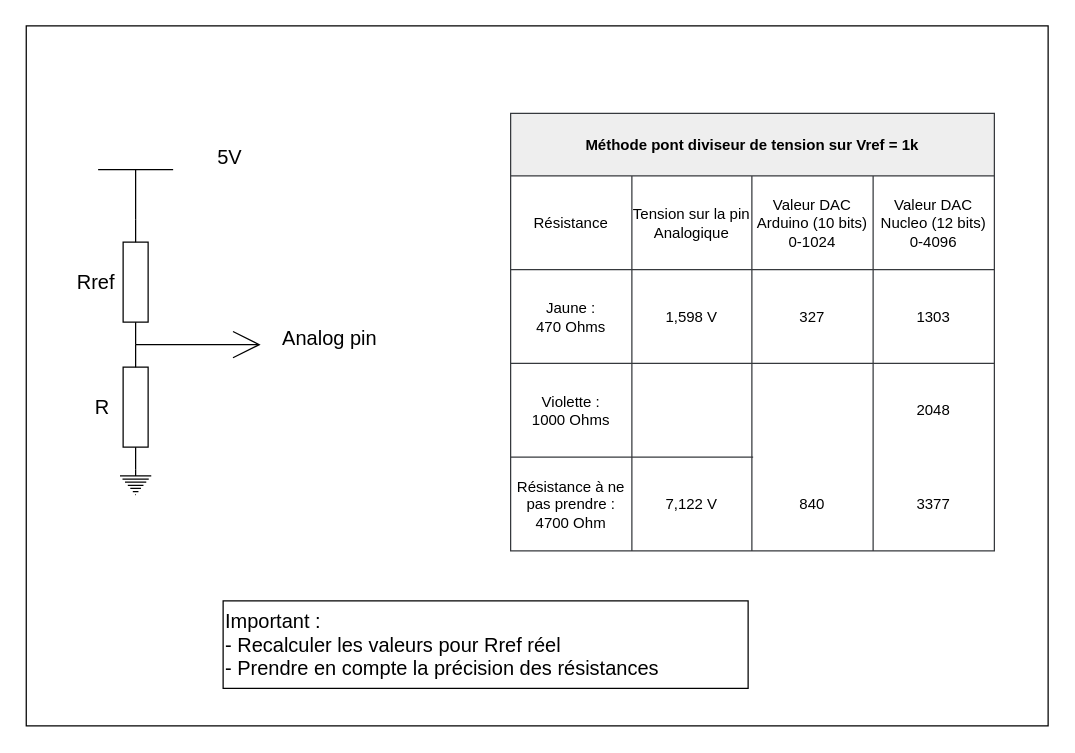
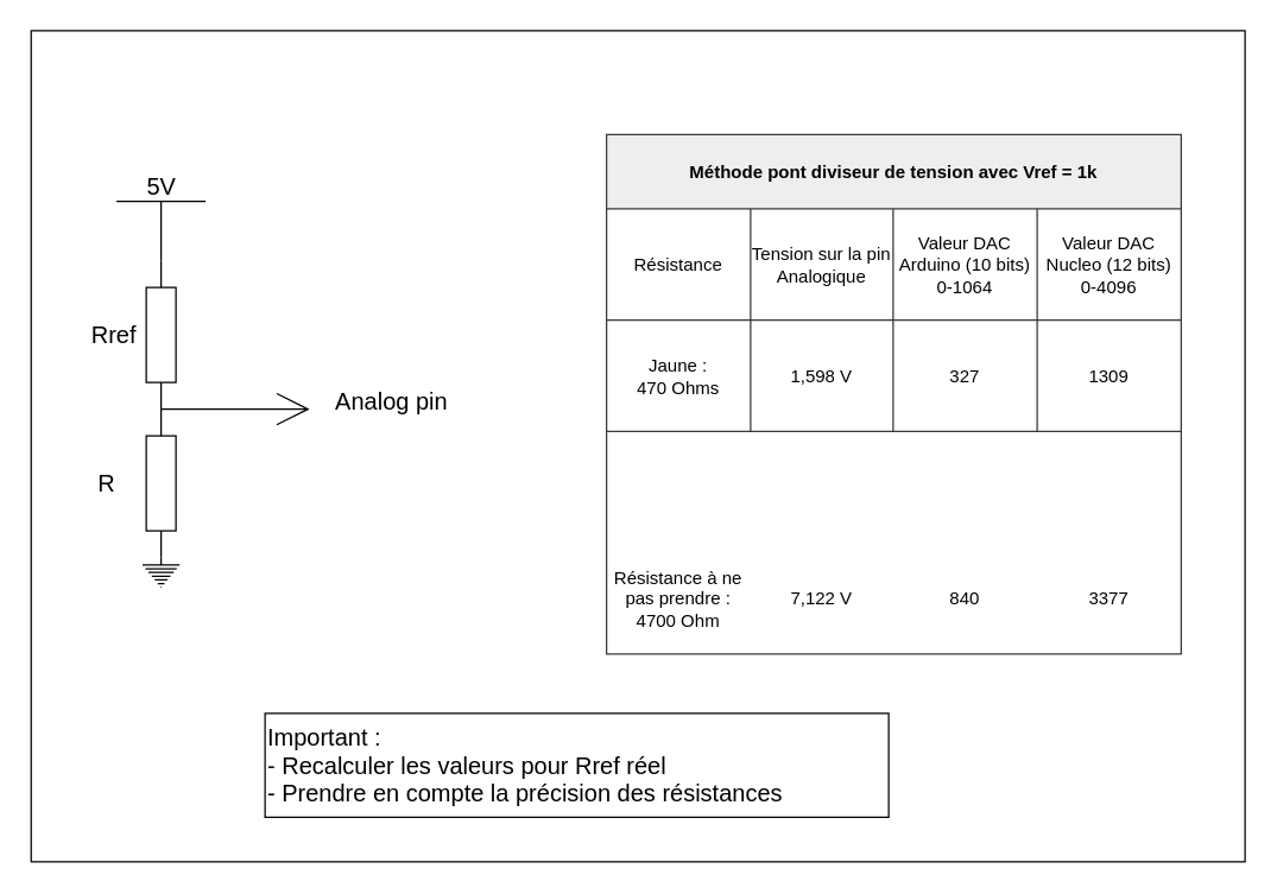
- <mxCell id="3" value="Méthode pont diviseur de tension sur Vref = 1k" style="shape=table;startSize=50;container=1;collapsible=0;childLayout=tableLayout;fontStyle=1;align=center;pointerEvents=1;fillColor=#eeeeee;strokeColor=#36393d;" parent="1" vertex="1"><mxGeometry x="408" y="90" width="387" height="350" as="geometry" /></mxCell>
+ <mxCell id="3" value="Méthode pont diviseur de tension avec Vref = 1k" style="shape=table;startSize=50;container=1;collapsible=0;childLayout=tableLayout;fontStyle=1;align=center;pointerEvents=1;fillColor=#eeeeee;strokeColor=#36393d;" parent="1" vertex="1"><mxGeometry x="408" y="90" width="387" height="350" as="geometry" /></mxCell>
- <mxCell id="26" value="&lt;font style=&quot;font-size: 16px&quot;&gt;5V&lt;/font&gt;" style="text;html=1;align=center;verticalAlign=middle;resizable=0;points=[];autosize=1;strokeColor=none;fillColor=none;" parent="1" vertex="1"><mxGeometry x="163" y="115" width="40" height="20" as="geometry" /></mxCell>
+ <mxCell id="26" value="&lt;font style=&quot;font-size: 16px&quot;&gt;5V&lt;/font&gt;" style="text;html=1;align=center;verticalAlign=middle;resizable=0;points=[];autosize=1;strokeColor=none;fillColor=none;" parent="1" vertex="1"><mxGeometry x="88" y="115" width="40" height="20" as="geometry" /></mxCell>
- <mxCell id="7" value="Valeur DAC Arduino (10 bits)&lt;br&gt;0-1024" style="shape=partialRectangle;html=1;whiteSpace=wrap;connectable=0;fillColor=none;top=0;left=0;bottom=0;right=0;overflow=hidden;pointerEvents=1;" parent="4" vertex="1"><mxGeometry x="193" width="97" height="75" as="geometry"><mxRectangle width="97" height="75" as="alternateBounds" /></mxGeometry></mxCell>
+ <mxCell id="7" value="Valeur DAC Arduino (10 bits)&lt;br&gt;0-1064" style="shape=partialRectangle;html=1;whiteSpace=wrap;connectable=0;fillColor=none;top=0;left=0;bottom=0;right=0;overflow=hidden;pointerEvents=1;" parent="4" vertex="1"><mxGeometry x="193" width="97" height="75" as="geometry"><mxRectangle width="97" height="75" as="alternateBounds" /></mxGeometry></mxCell>
- <mxCell id="13" value="1303" style="shape=partialRectangle;html=1;whiteSpace=wrap;connectable=0;fillColor=none;top=0;left=0;bottom=0;right=0;overflow=hidden;pointerEvents=1;" parent="9" vertex="1"><mxGeometry x="290" width="97" height="75" as="geometry"><mxRectangle width="97" height="75" as="alternateBounds" /></mxGeometry></mxCell>
+ <mxCell id="13" value="1309" style="shape=partialRectangle;html=1;whiteSpace=wrap;connectable=0;fillColor=none;top=0;left=0;bottom=0;right=0;overflow=hidden;pointerEvents=1;" parent="9" vertex="1"><mxGeometry x="290" width="97" height="75" as="geometry"><mxRectangle width="97" height="75" as="alternateBounds" /></mxGeometry></mxCell>
- <mxCell id="30" value="R" style="text;html=1;align=center;verticalAlign=middle;resizable=0;points=[];autosize=1;strokeColor=none;fillColor=none;fontSize=16;" parent="1" vertex="1"><mxGeometry x="65.5" y="315" width="30" height="20" as="geometry" /></mxCell>
+ <mxCell id="30" value="R" style="text;html=1;align=center;verticalAlign=middle;resizable=0;points=[];autosize=1;strokeColor=none;fillColor=none;fontSize=16;" parent="1" vertex="1"><mxGeometry x="55.5" y="315" width="30" height="20" as="geometry" /></mxCell>
- <mxCell id="15" value="Violette : &lt;br&gt;1000 Ohms" style="shape=partialRectangle;html=1;whiteSpace=wrap;connectable=0;fillColor=none;top=0;left=0;bottom=0;right=0;overflow=hidden;pointerEvents=1;" parent="14" vertex="1"><mxGeometry width="97" height="75" as="geometry"><mxRectangle width="97" height="75" as="alternateBounds" /></mxGeometry></mxCell>
- <mxCell id="16" value="2048" style="shape=partialRectangle;html=1;whiteSpace=wrap;connectable=0;fillColor=none;top=0;left=0;bottom=0;right=0;overflow=hidden;pointerEvents=1;" parent="14" vertex="1"><mxGeometry x="290" width="97" height="75" as="geometry"><mxRectangle width="97" height="75" as="alternateBounds" /></mxGeometry></mxCell>
